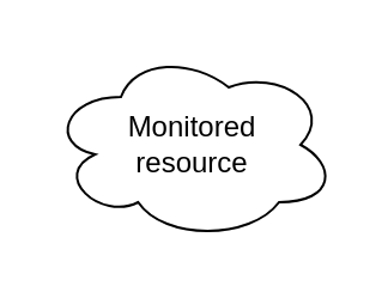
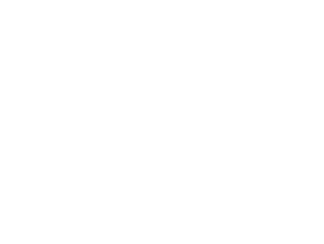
- <mxCell id="2" value="Monitored&lt;br&gt;resource" style="ellipse;shape=cloud;whiteSpace=wrap;html=1;" vertex="1" parent="1"><mxGeometry x="20" y="20" width="120" height="80" as="geometry" /></mxCell>
